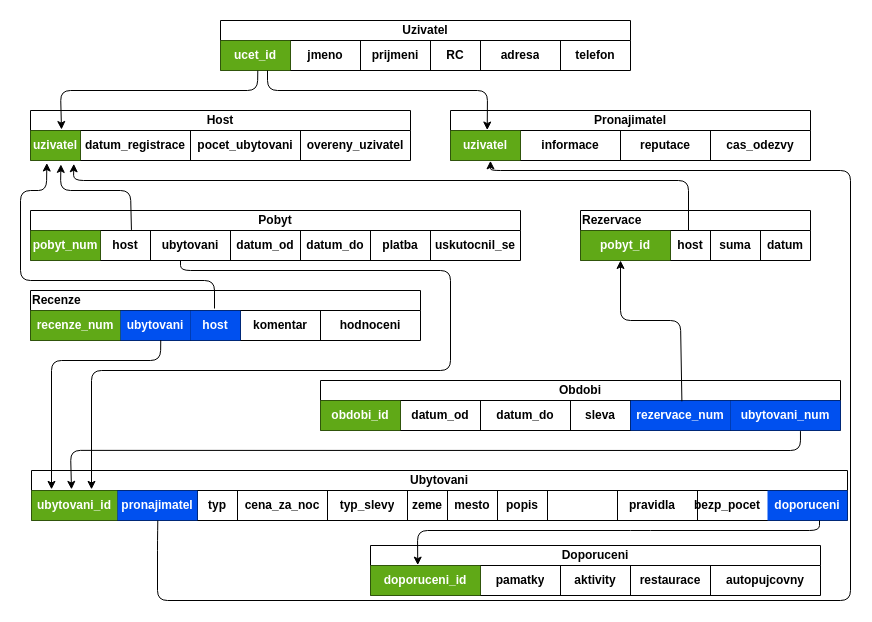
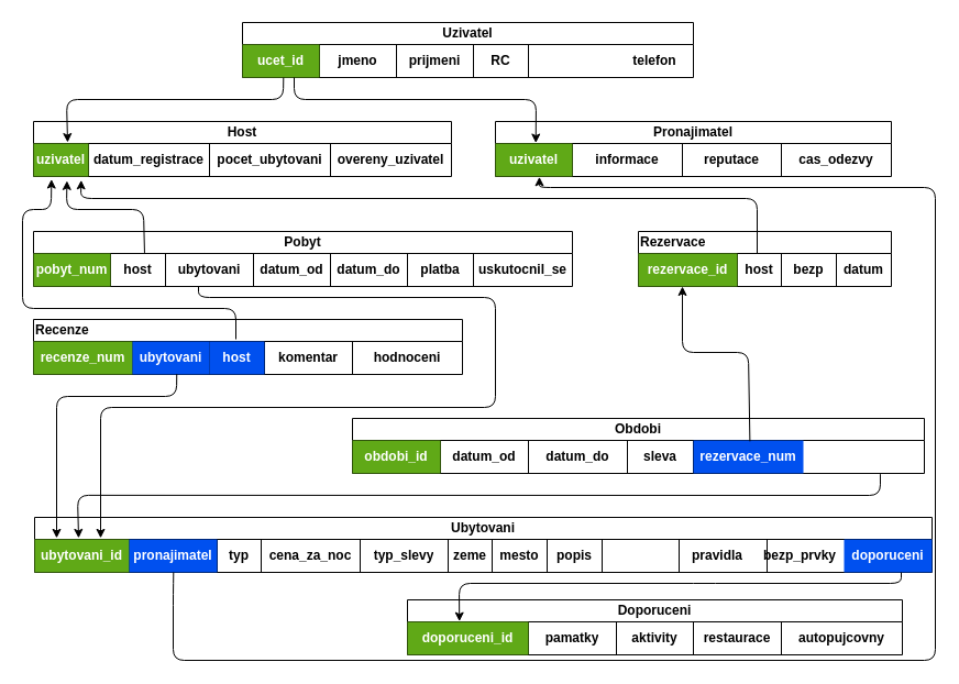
- <mxCell id="8" value="adresa" style="shape=partialRectangle;html=1;whiteSpace=wrap;connectable=0;fillColor=none;top=0;left=0;bottom=0;right=0;overflow=hidden;fontStyle=1;fontSize=12;" vertex="1" parent="3"><mxGeometry x="260" width="80" height="30" as="geometry" /></mxCell>
- <mxCell id="44" value="pobyt_id" style="shape=partialRectangle;html=1;whiteSpace=wrap;connectable=0;fillColor=#60a917;top=0;left=0;bottom=0;right=0;overflow=hidden;fontStyle=1;fontSize=12;strokeColor=#2D7600;fontColor=#ffffff;" vertex="1" parent="43"><mxGeometry width="90" height="30" as="geometry" /></mxCell>
+ <mxCell id="44" value="rezervace_id" style="shape=partialRectangle;html=1;whiteSpace=wrap;connectable=0;fillColor=#60a917;top=0;left=0;bottom=0;right=0;overflow=hidden;fontStyle=1;fontSize=12;strokeColor=#2D7600;fontColor=#ffffff;" vertex="1" parent="43"><mxGeometry width="90" height="30" as="geometry" /></mxCell>
- <mxCell id="46" value="suma" style="shape=partialRectangle;html=1;whiteSpace=wrap;connectable=0;fillColor=none;top=0;left=0;bottom=0;right=0;overflow=hidden;fontStyle=1;fontSize=12;" vertex="1" parent="43"><mxGeometry x="130" width="50" height="30" as="geometry" /></mxCell>
+ <mxCell id="46" value="bezp" style="shape=partialRectangle;html=1;whiteSpace=wrap;connectable=0;fillColor=none;top=0;left=0;bottom=0;right=0;overflow=hidden;fontStyle=1;fontSize=12;" vertex="1" parent="43"><mxGeometry x="130" width="50" height="30" as="geometry" /></mxCell>
- <mxCell id="71" value="ubytovani_num" style="shape=partialRectangle;html=1;whiteSpace=wrap;connectable=0;fillColor=#0050ef;top=0;left=0;bottom=0;right=0;overflow=hidden;fontStyle=1;fontSize=12;strokeColor=#001DBC;fontColor=#ffffff;" vertex="1" parent="65"><mxGeometry x="410" width="110" height="30" as="geometry" /></mxCell>
- <mxCell id="40" value="bezp_pocet" style="shape=partialRectangle;html=1;whiteSpace=wrap;connectable=0;fillColor=none;top=0;left=0;bottom=0;right=0;overflow=hidden;fontStyle=1;fontSize=12;" vertex="1" parent="30"><mxGeometry x="656" width="80" height="30" as="geometry" /></mxCell>
+ <mxCell id="40" value="bezp_prvky" style="shape=partialRectangle;html=1;whiteSpace=wrap;connectable=0;fillColor=none;top=0;left=0;bottom=0;right=0;overflow=hidden;fontStyle=1;fontSize=12;" vertex="1" parent="30"><mxGeometry x="656" width="80" height="30" as="geometry" /></mxCell>
